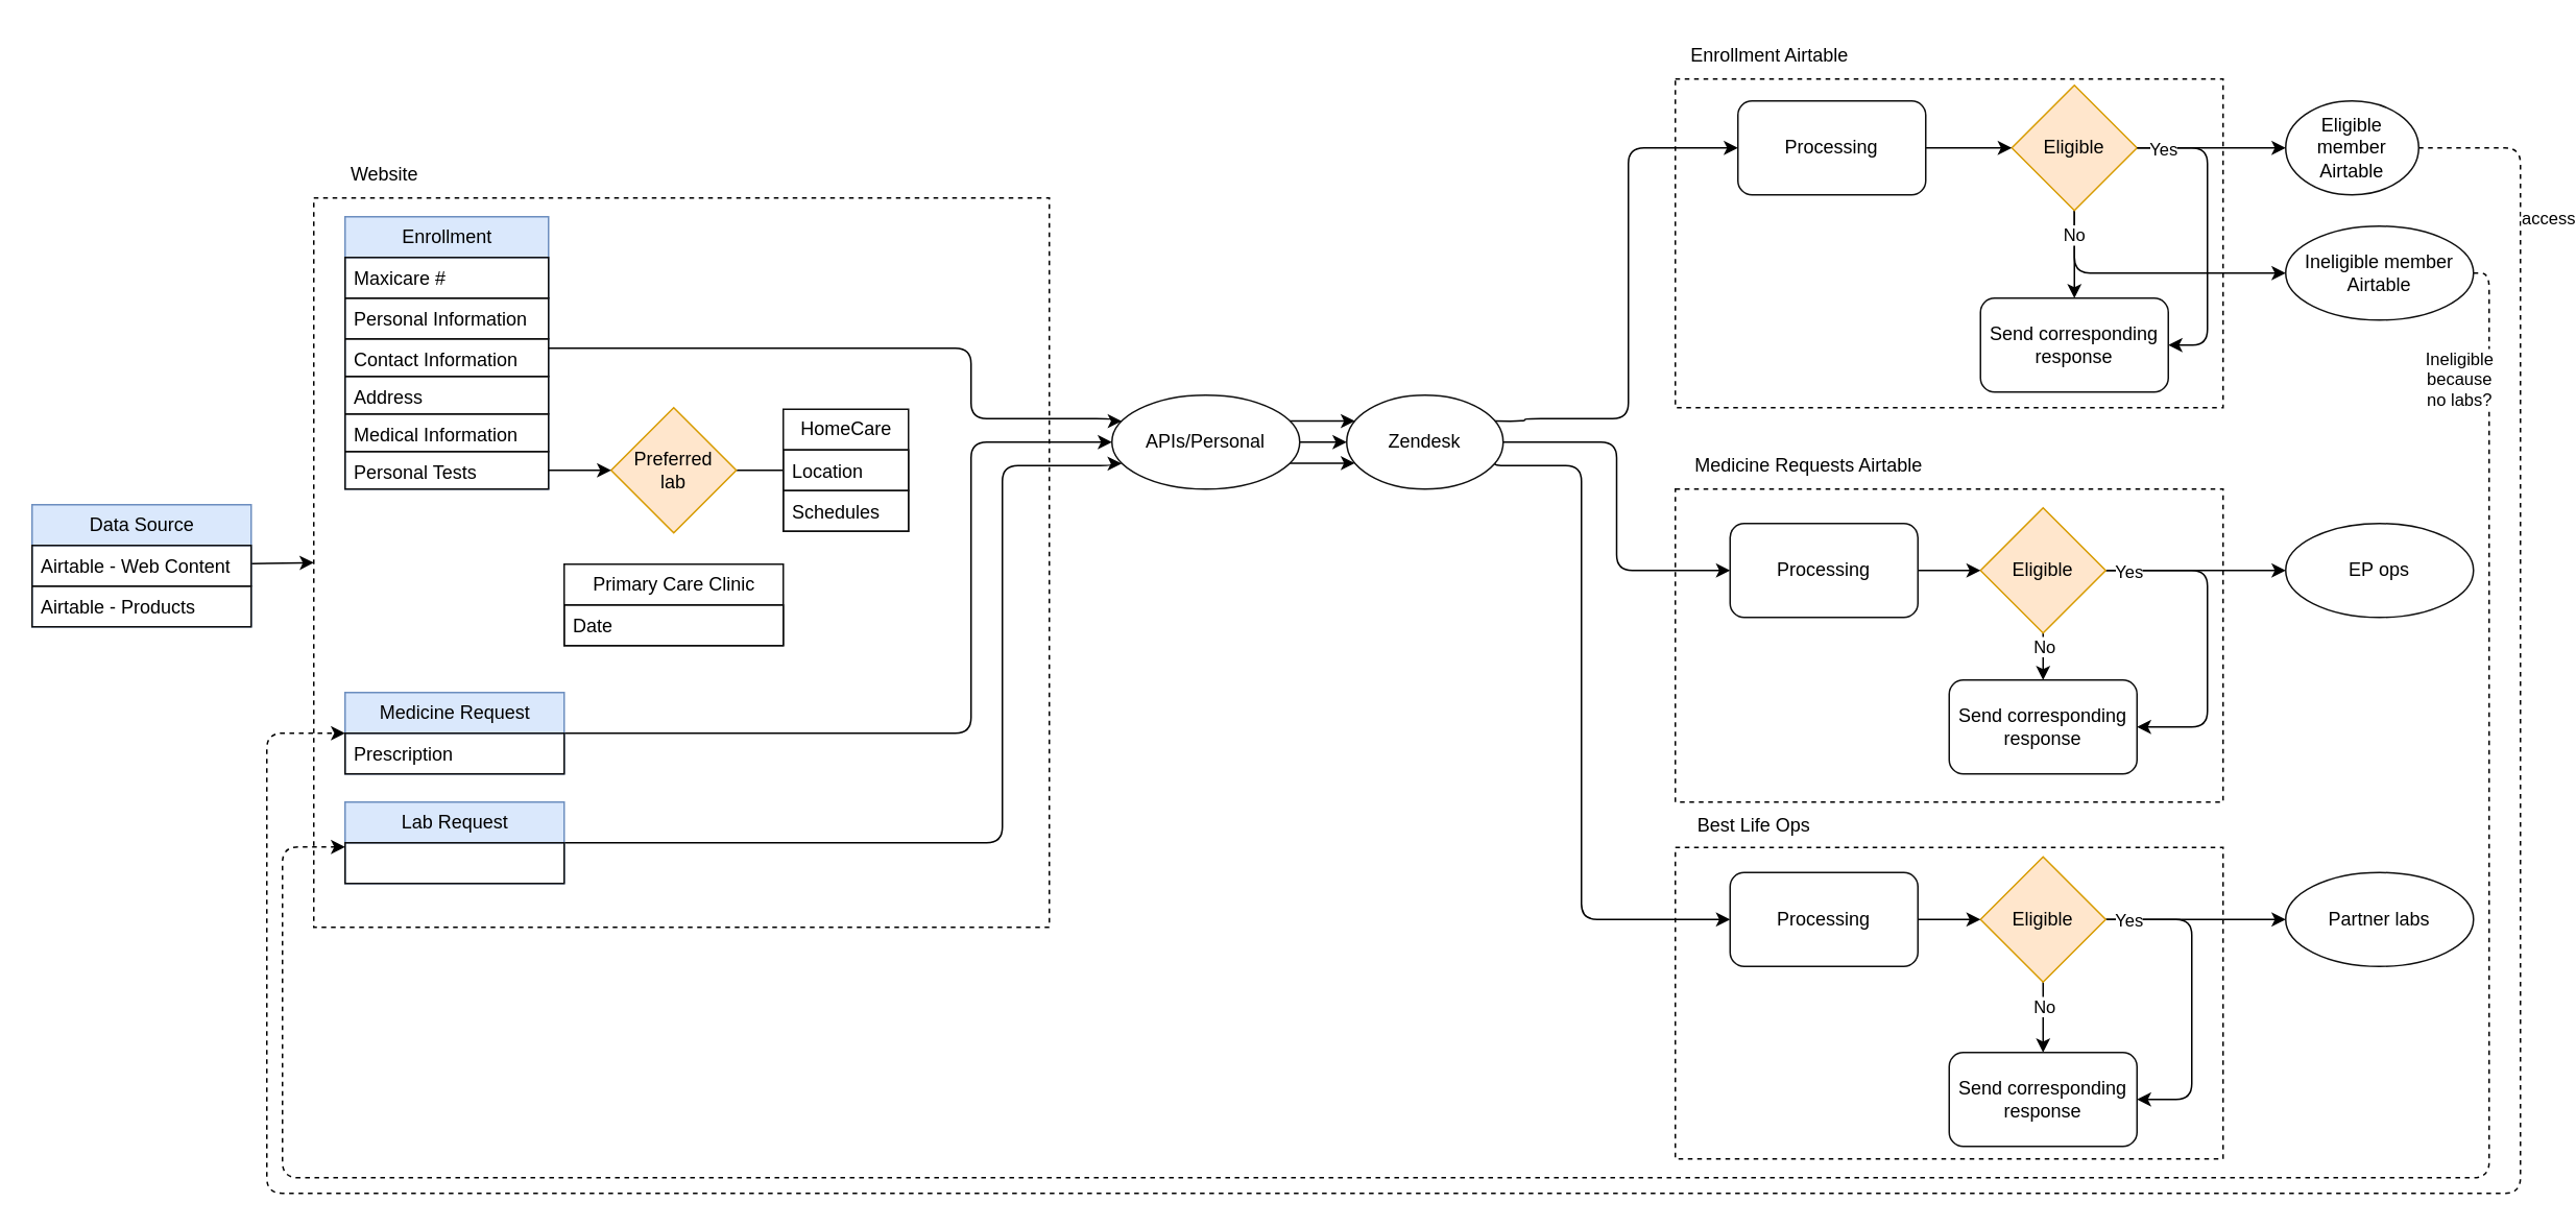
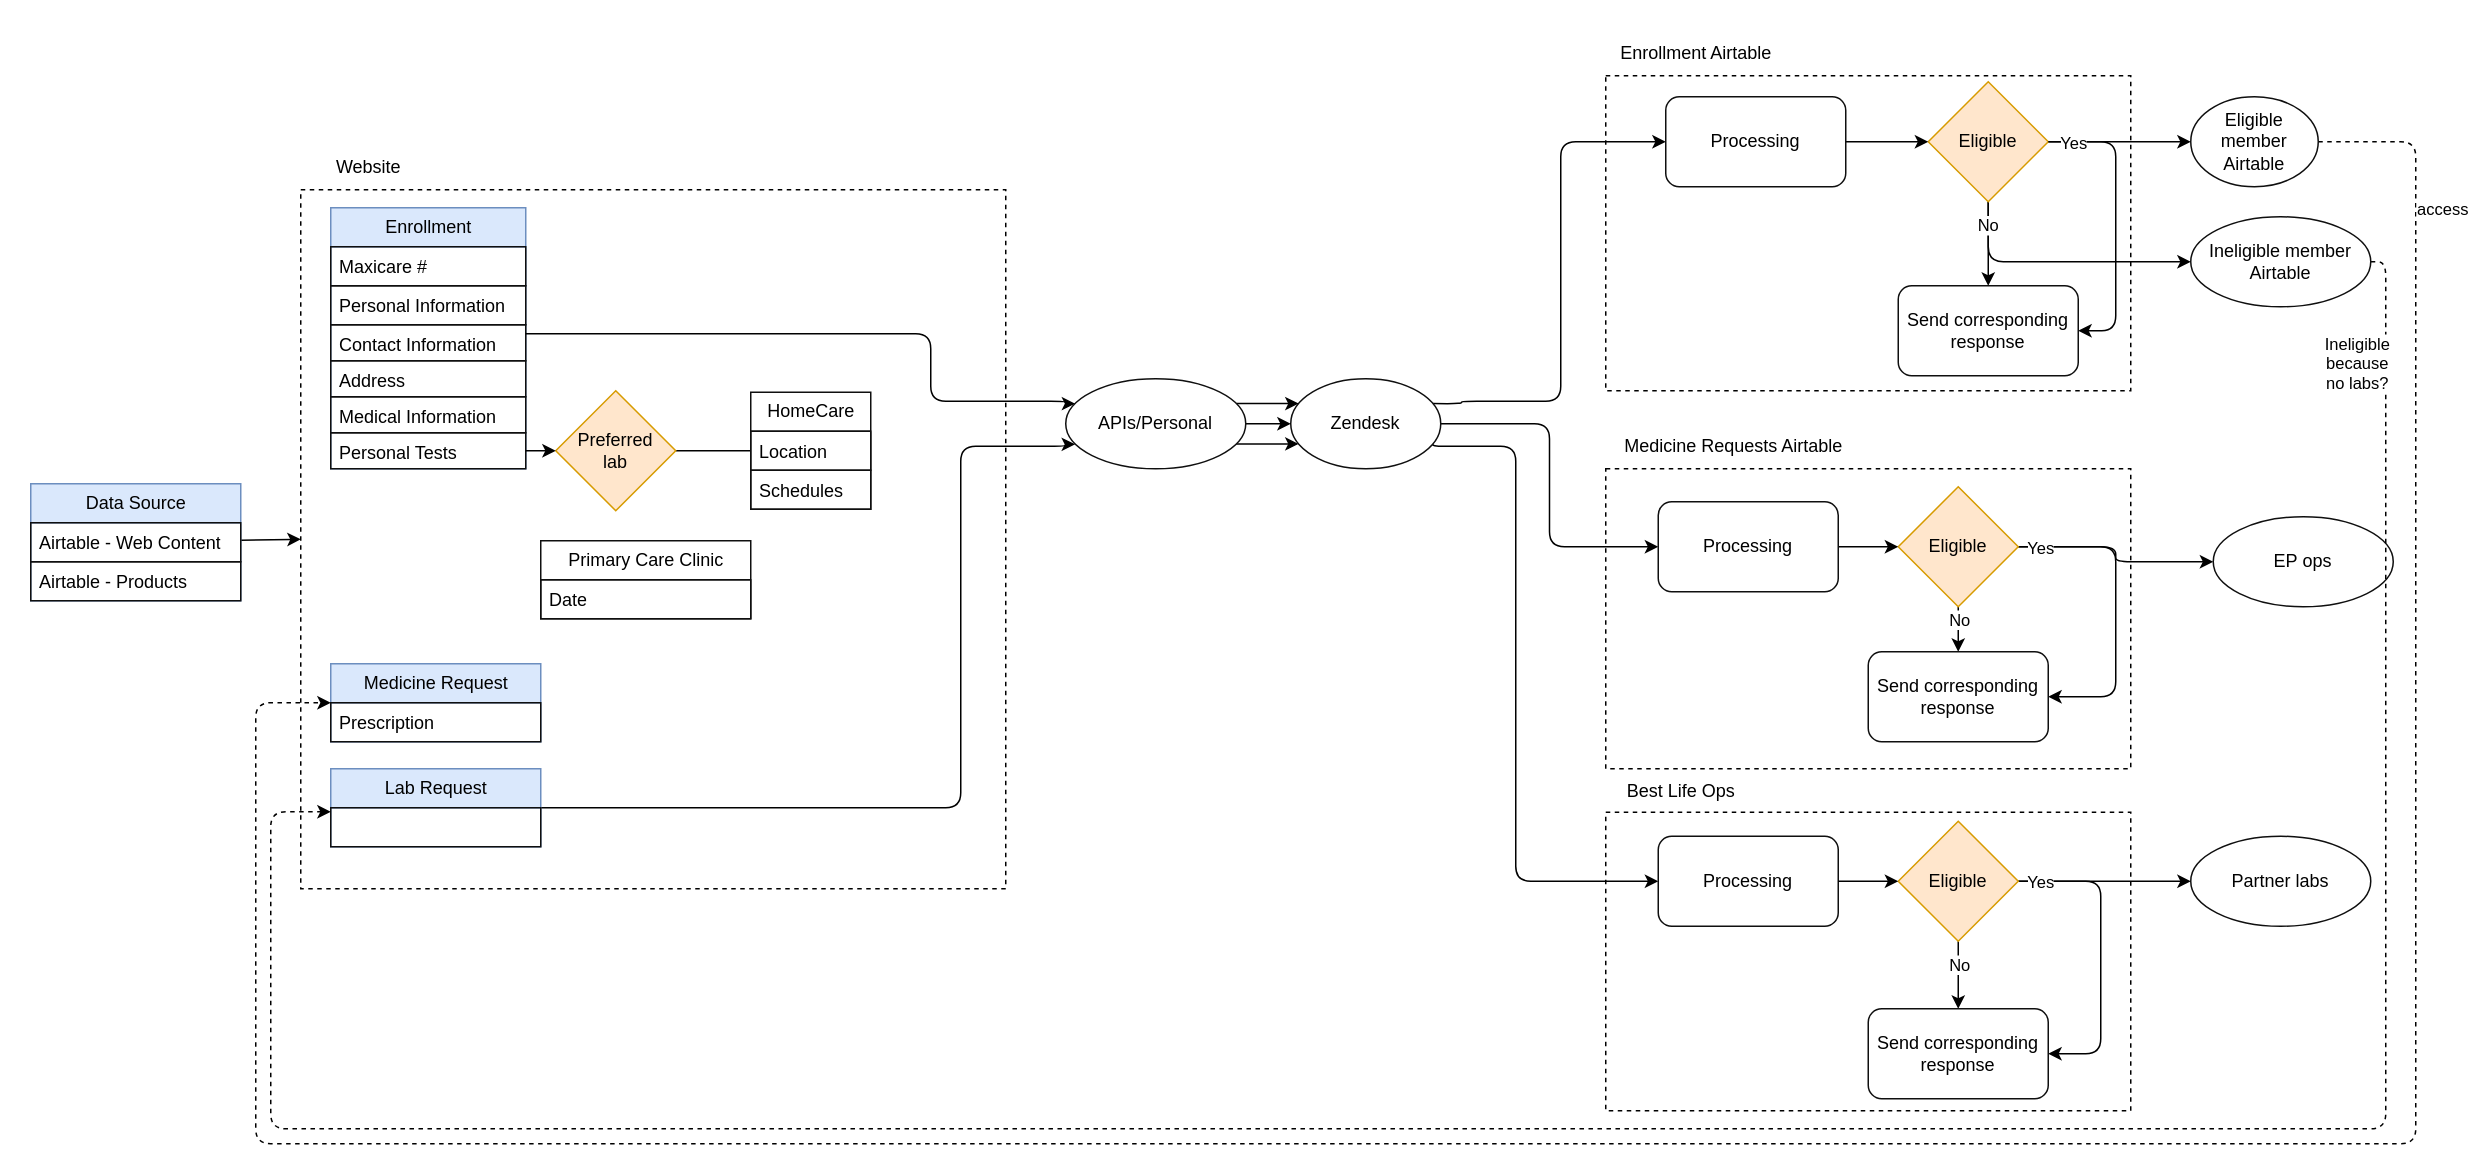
- <mxCell id="32" value="Preferred &lt;br&gt;lab" style="rhombus;whiteSpace=wrap;html=1;fillColor=#ffe6cc;strokeColor=#d79b00;" parent="1" vertex="1"><mxGeometry x="390" y="260" width="80" height="80" as="geometry" /></mxCell>
+ <mxCell id="32" value="Preferred &lt;br&gt;lab" style="rhombus;whiteSpace=wrap;html=1;fillColor=#ffe6cc;strokeColor=#d79b00;" parent="1" vertex="1"><mxGeometry x="370" y="260" width="80" height="80" as="geometry" /></mxCell>
- <mxCell id="50" value="EP&amp;nbsp;ops" style="ellipse;whiteSpace=wrap;html=1;fontFamily=Helvetica;fontSize=12;fontColor=default;align=center;strokeColor=#0F0F0F;fillColor=#FFFFFF;" parent="1" vertex="1"><mxGeometry x="1460" y="334" width="120" height="60" as="geometry" /></mxCell>
+ <mxCell id="50" value="EP&amp;nbsp;ops" style="ellipse;whiteSpace=wrap;html=1;fontFamily=Helvetica;fontSize=12;fontColor=default;align=center;strokeColor=#0F0F0F;fillColor=#FFFFFF;" parent="1" vertex="1"><mxGeometry x="1475" y="344" width="120" height="60" as="geometry" /></mxCell>
- <mxCell id="19" style="edgeStyle=orthogonalEdgeStyle;html=1;entryX=0;entryY=0.5;entryDx=0;entryDy=0;startArrow=none;startFill=0;endArrow=classic;endFill=1;" parent="1" source="20" target="29" edge="1"><mxGeometry relative="1" as="geometry"><Array as="points"><mxPoint x="620" y="468" /><mxPoint x="620" y="282" /></Array></mxGeometry></mxCell>
